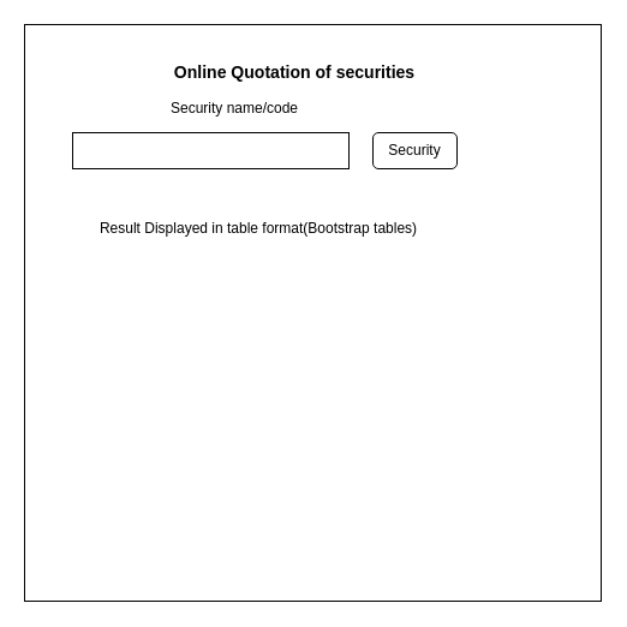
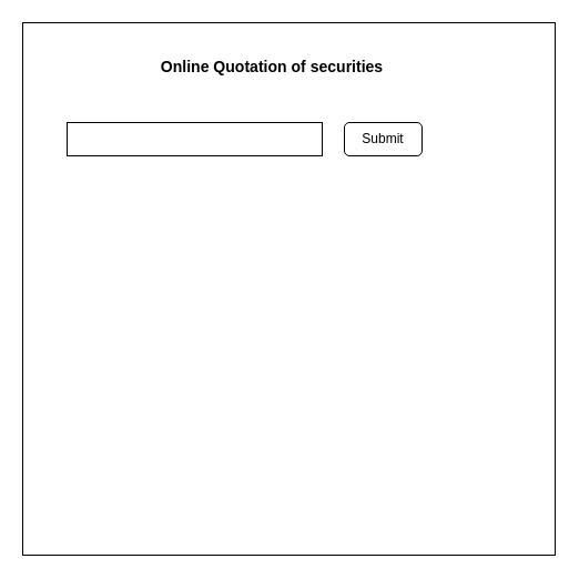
- <mxCell id="6" value="Security name/code" style="text;html=1;strokeColor=none;fillColor=none;align=center;verticalAlign=middle;whiteSpace=wrap;rounded=0;" vertex="1" parent="1"><mxGeometry x="70" y="80" width="250" height="20" as="geometry" /></mxCell>
- <mxCell id="5" value="Security" style="rounded=1;whiteSpace=wrap;html=1;" vertex="1" parent="1"><mxGeometry x="310" y="110" width="70" height="30" as="geometry" /></mxCell>
+ <mxCell id="5" value="Submit" style="rounded=1;whiteSpace=wrap;html=1;" vertex="1" parent="1"><mxGeometry x="310" y="110" width="70" height="30" as="geometry" /></mxCell>
- <mxCell id="7" value="Result Displayed in table format(Bootstrap tables)" style="text;html=1;strokeColor=none;fillColor=none;align=center;verticalAlign=middle;whiteSpace=wrap;rounded=0;" vertex="1" parent="1"><mxGeometry x="80" y="170" width="270" height="40" as="geometry" /></mxCell>
